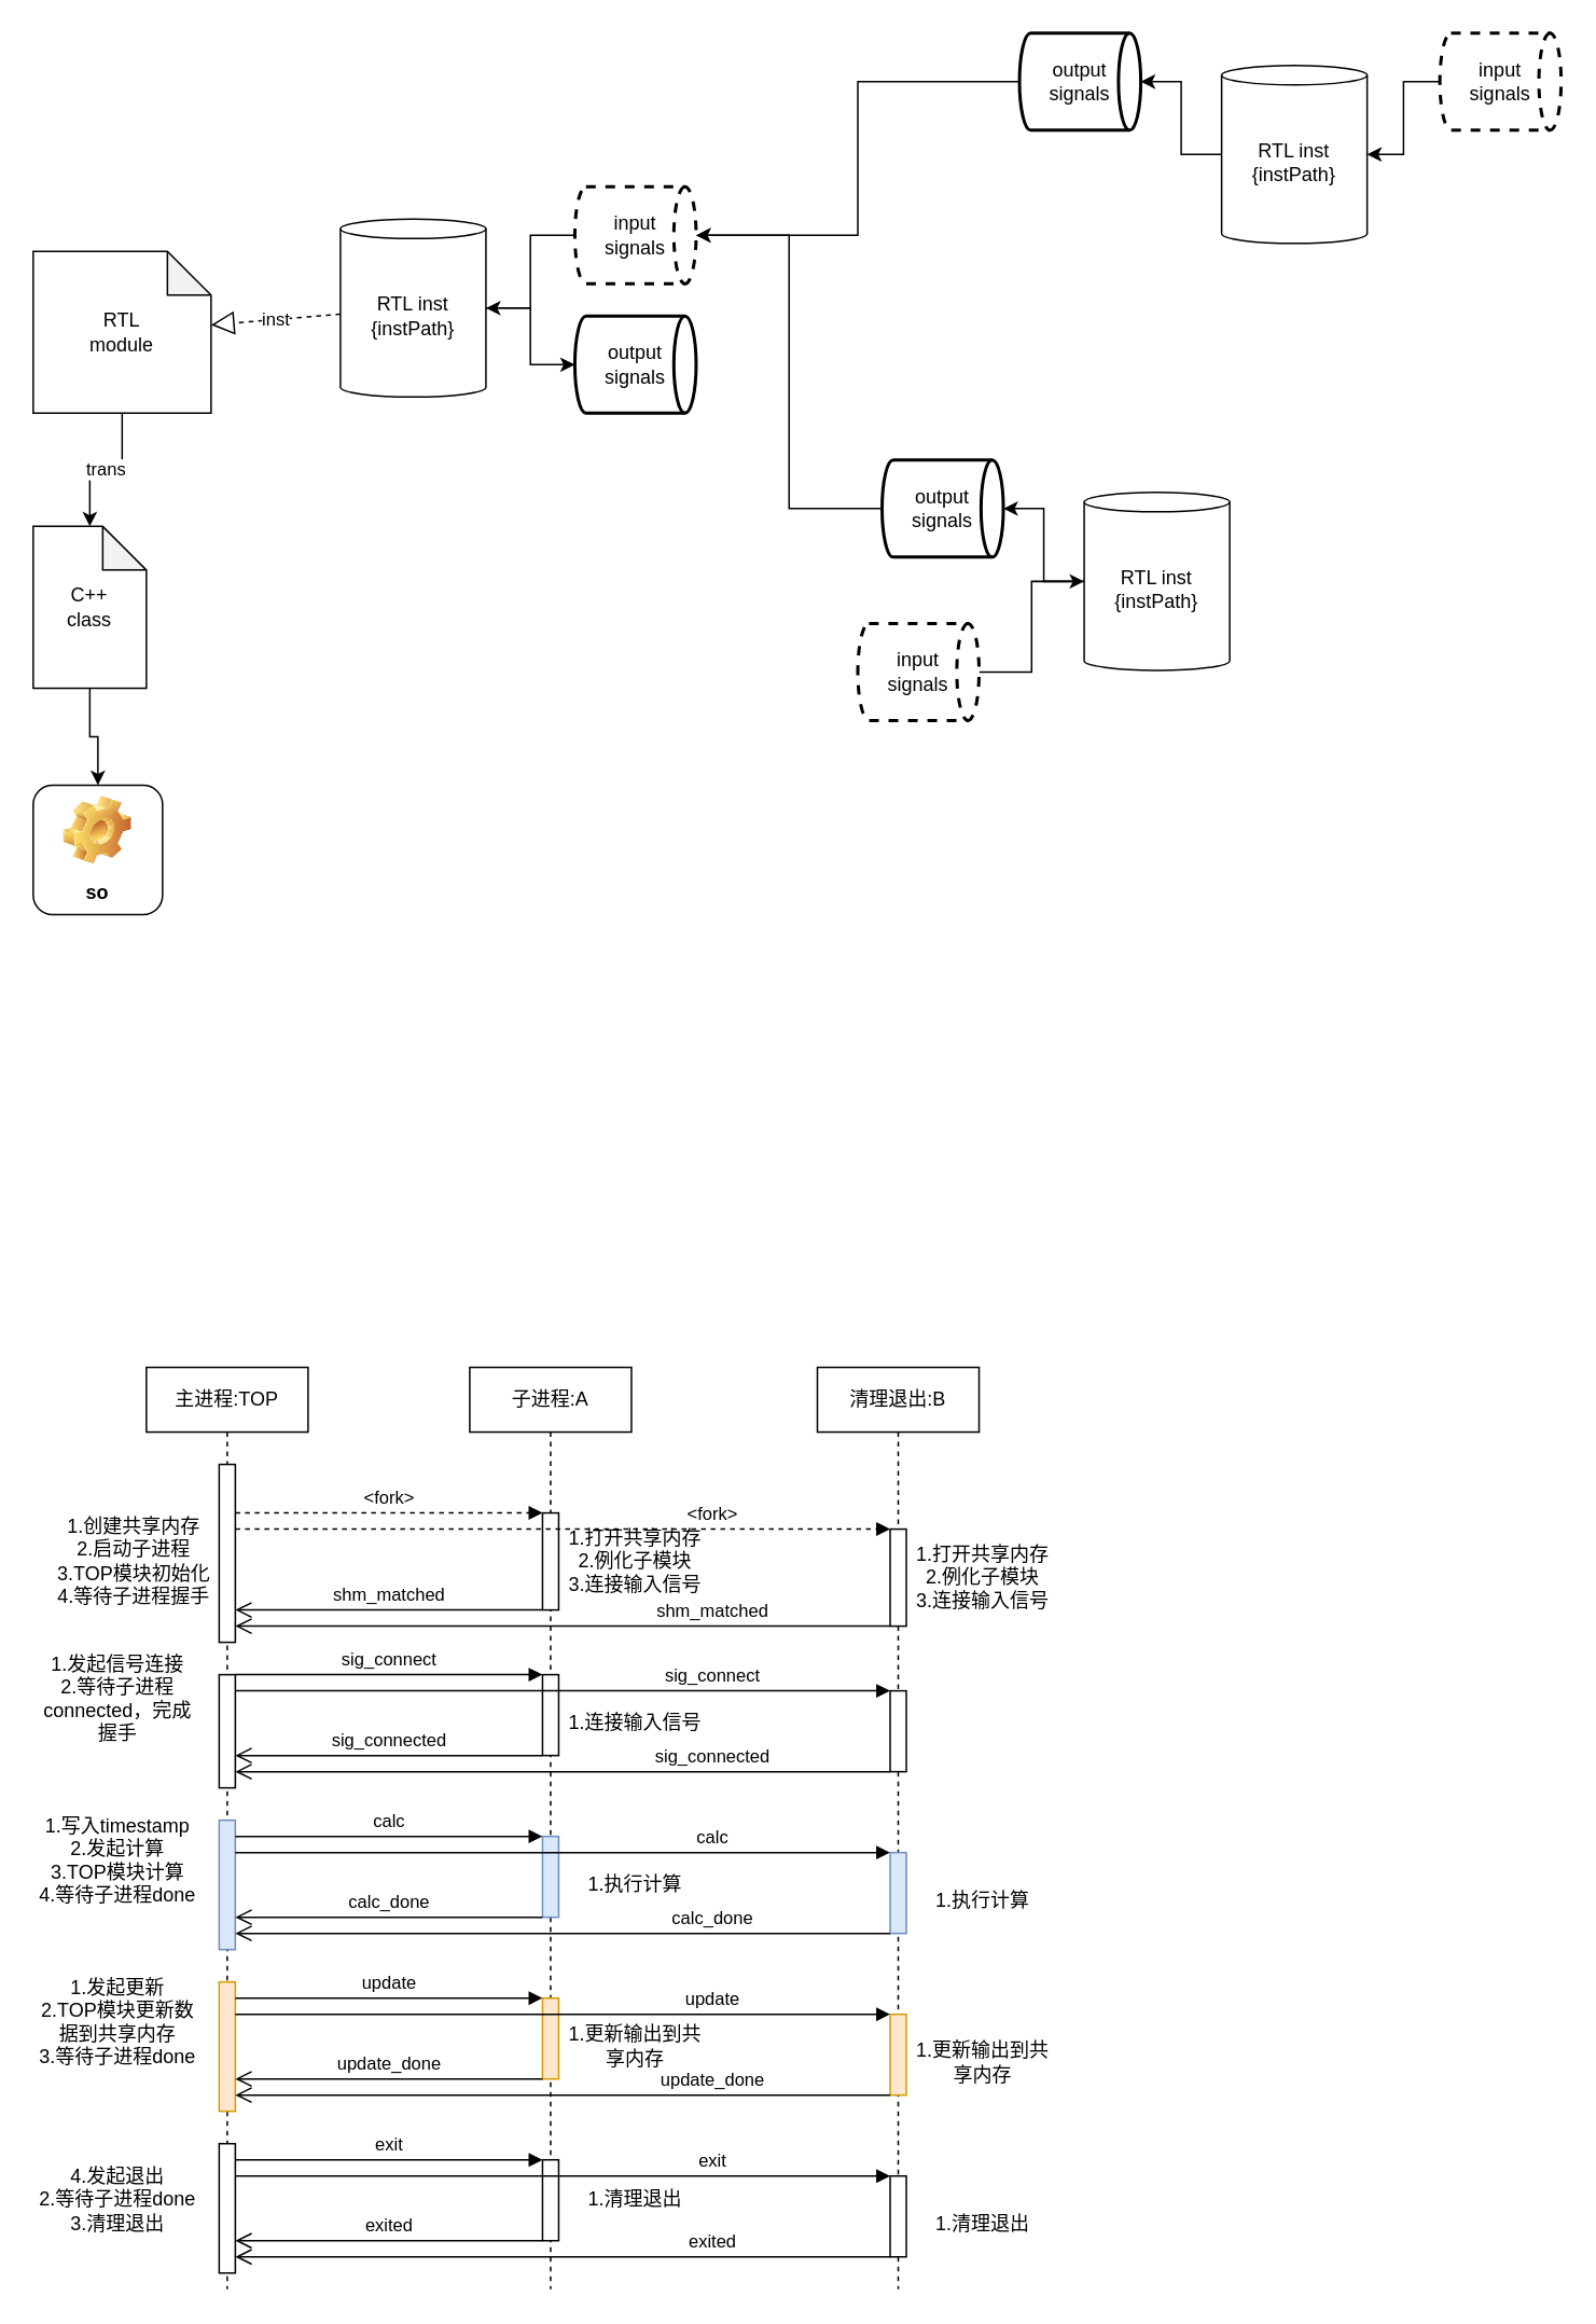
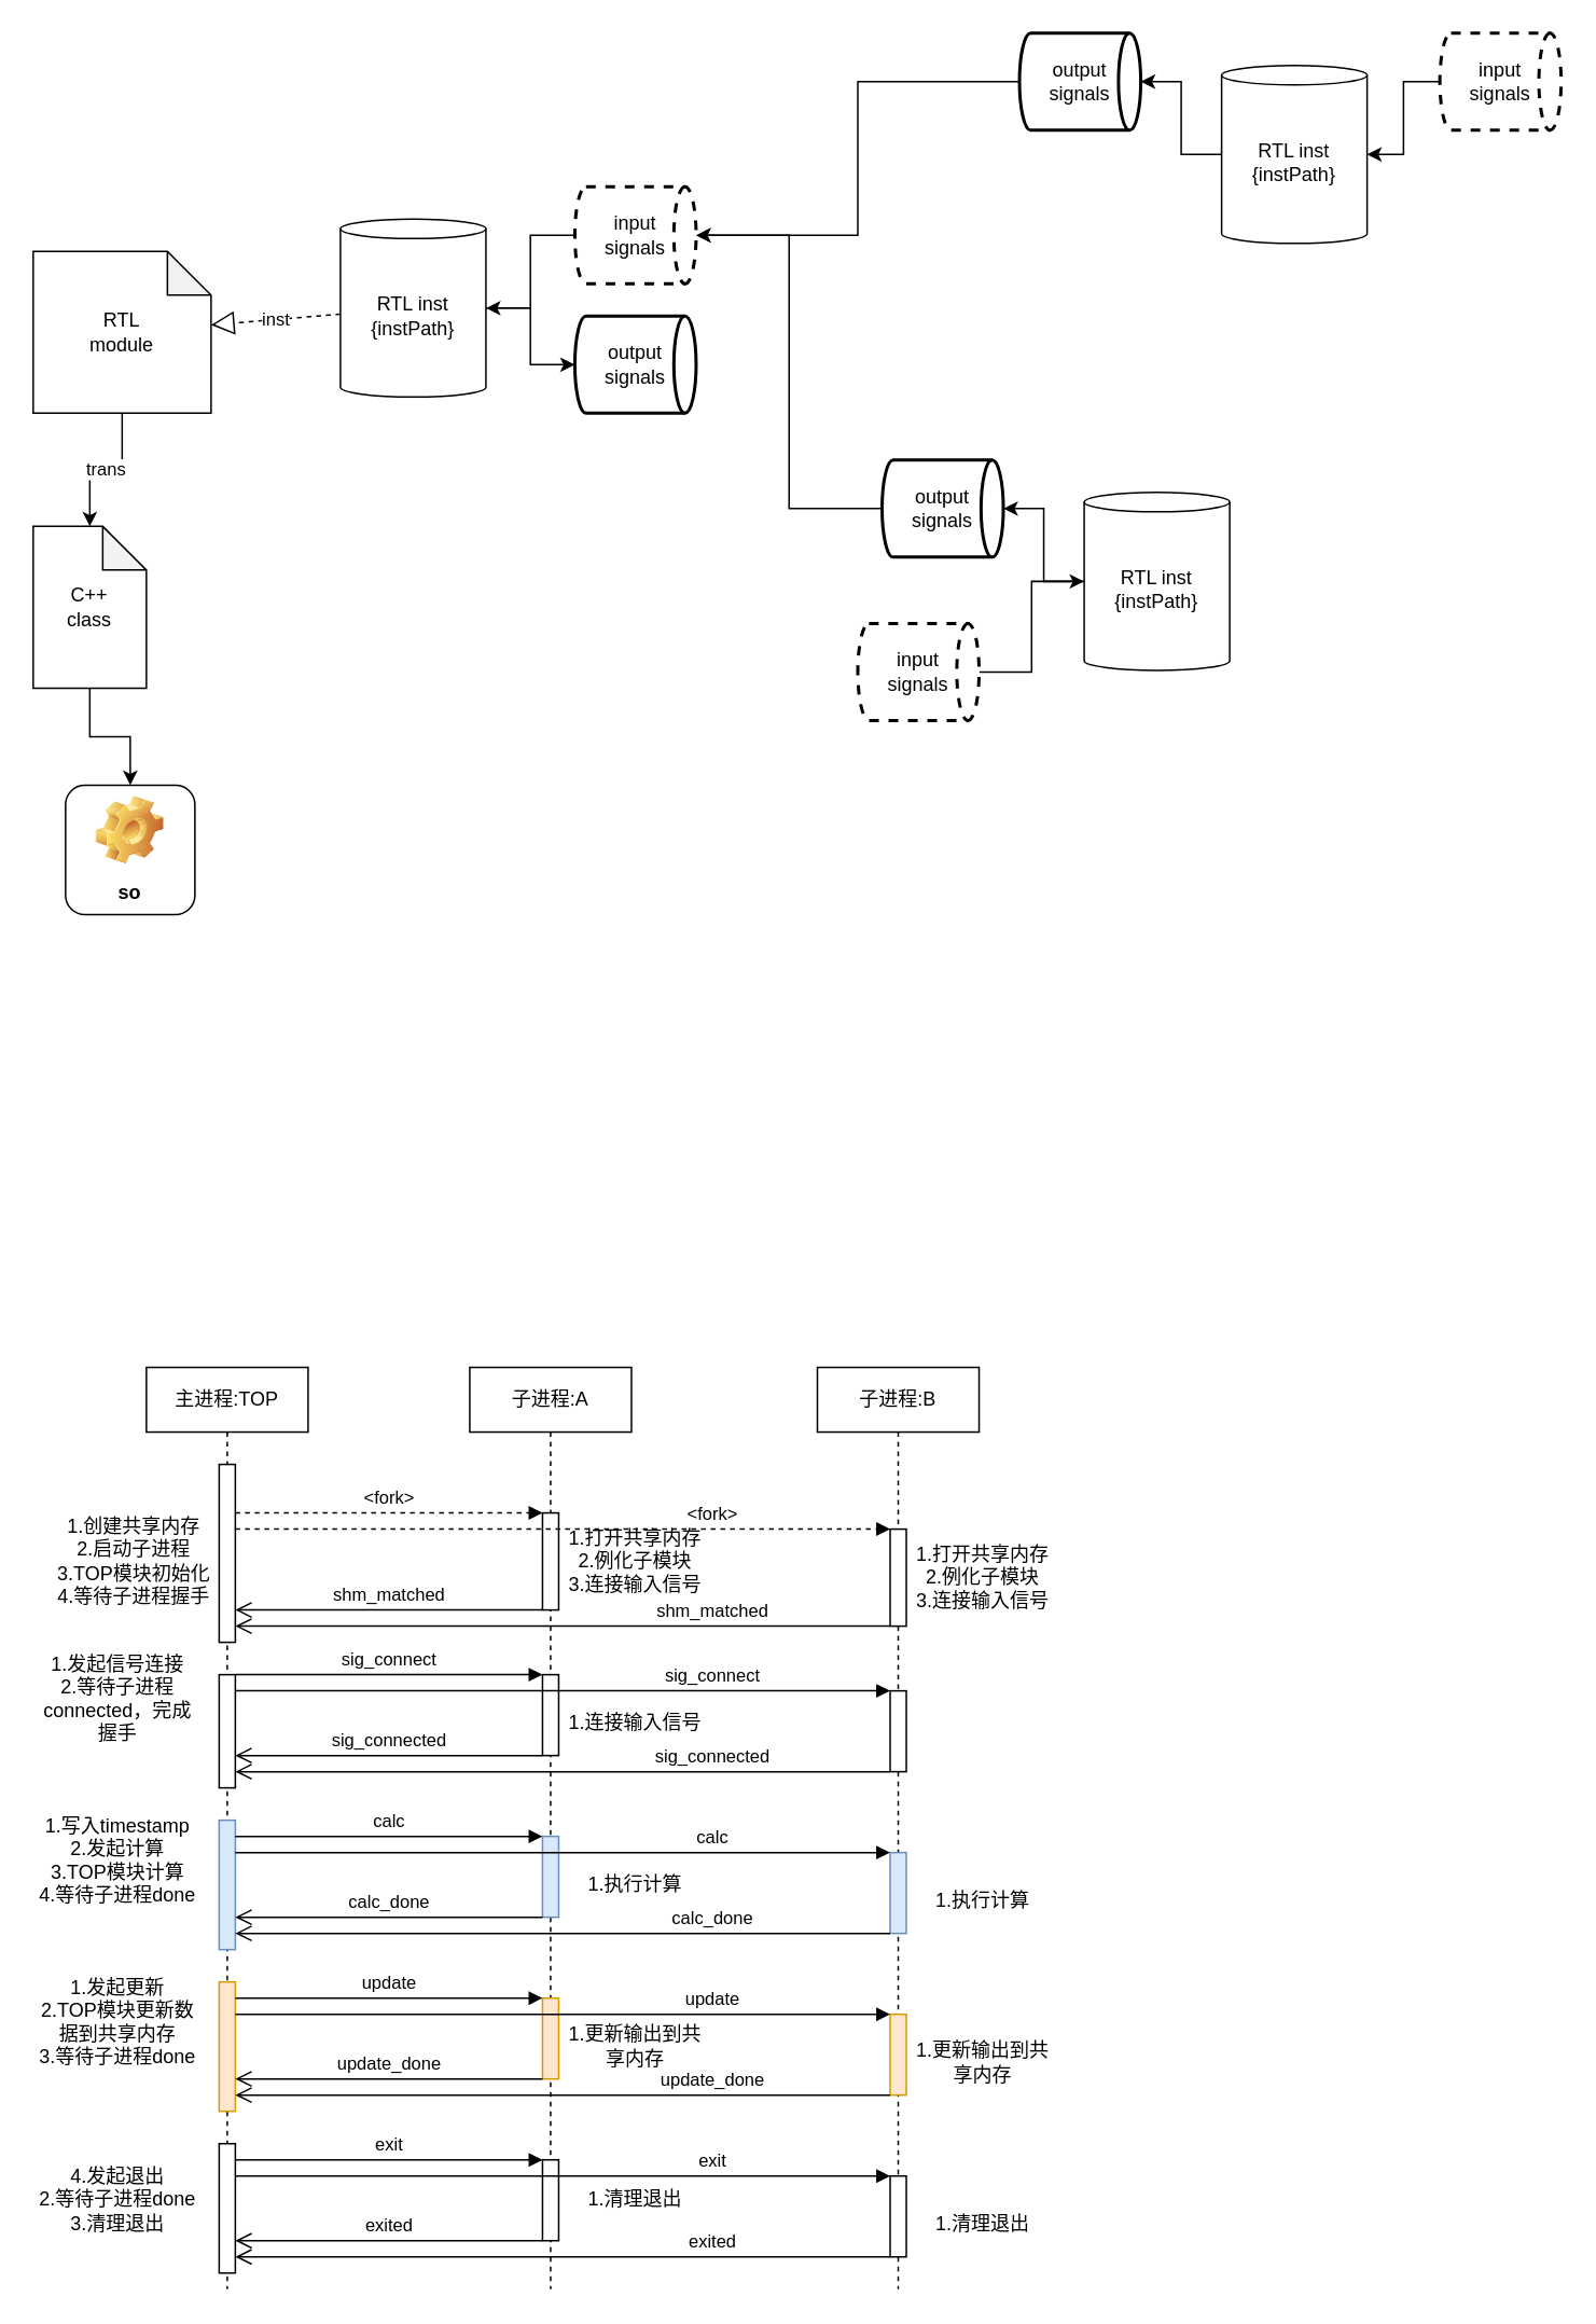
- <mxCell id="9" value="so" style="label;whiteSpace=wrap;html=1;align=center;verticalAlign=bottom;spacingLeft=0;spacingBottom=4;imageAlign=center;imageVerticalAlign=top;image=img/clipart/Gear_128x128.png" parent="1" vertex="1"><mxGeometry x="20" y="485" width="80" height="80" as="geometry" /></mxCell>
+ <mxCell id="9" value="so" style="label;whiteSpace=wrap;html=1;align=center;verticalAlign=bottom;spacingLeft=0;spacingBottom=4;imageAlign=center;imageVerticalAlign=top;image=img/clipart/Gear_128x128.png" parent="1" vertex="1"><mxGeometry x="40" y="485" width="80" height="80" as="geometry" /></mxCell>
- <mxCell id="36" value="清理退出:B" style="shape=umlLifeline;perimeter=lifelinePerimeter;whiteSpace=wrap;html=1;container=1;dropTarget=0;collapsible=0;recursiveResize=0;outlineConnect=0;portConstraint=eastwest;newEdgeStyle={&quot;edgeStyle&quot;:&quot;elbowEdgeStyle&quot;,&quot;elbow&quot;:&quot;vertical&quot;,&quot;curved&quot;:0,&quot;rounded&quot;:0};" parent="1" vertex="1"><mxGeometry x="505" y="845" width="100" height="570" as="geometry" /></mxCell>
+ <mxCell id="36" value="子进程:B" style="shape=umlLifeline;perimeter=lifelinePerimeter;whiteSpace=wrap;html=1;container=1;dropTarget=0;collapsible=0;recursiveResize=0;outlineConnect=0;portConstraint=eastwest;newEdgeStyle={&quot;edgeStyle&quot;:&quot;elbowEdgeStyle&quot;,&quot;elbow&quot;:&quot;vertical&quot;,&quot;curved&quot;:0,&quot;rounded&quot;:0};" parent="1" vertex="1"><mxGeometry x="505" y="845" width="100" height="570" as="geometry" /></mxCell>
